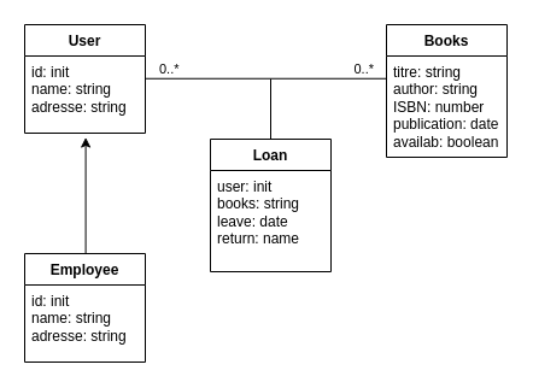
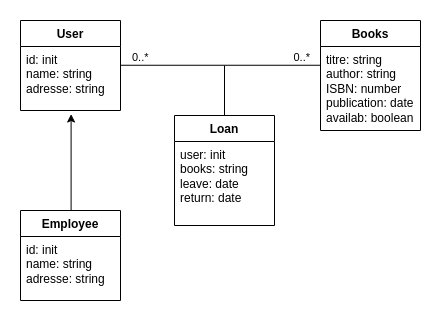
- <mxCell id="9" value="user: init&lt;div&gt;books: string&lt;/div&gt;&lt;div&gt;leave: date&lt;/div&gt;&lt;div&gt;return: name&lt;/div&gt;" style="text;strokeColor=none;fillColor=none;align=left;verticalAlign=top;spacingLeft=4;spacingRight=4;overflow=hidden;rotatable=0;points=[[0,0.5],[1,0.5]];portConstraint=eastwest;whiteSpace=wrap;html=1;" vertex="1" parent="8"><mxGeometry y="26" width="100" height="84" as="geometry" /></mxCell>
+ <mxCell id="9" value="user: init&lt;div&gt;books: string&lt;/div&gt;&lt;div&gt;leave: date&lt;/div&gt;&lt;div&gt;return: date&lt;/div&gt;" style="text;strokeColor=none;fillColor=none;align=left;verticalAlign=top;spacingLeft=4;spacingRight=4;overflow=hidden;rotatable=0;points=[[0,0.5],[1,0.5]];portConstraint=eastwest;whiteSpace=wrap;html=1;" vertex="1" parent="8"><mxGeometry y="26" width="100" height="84" as="geometry" /></mxCell>
